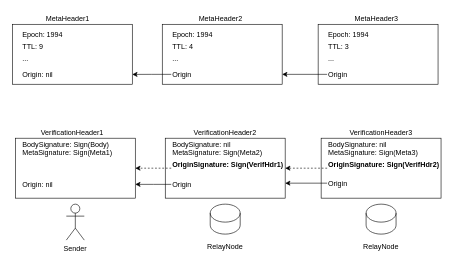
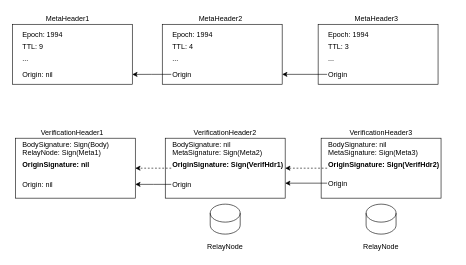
- <mxCell id="16" value="MetaSignature: Sign(Meta1)&#10;" style="text;strokeColor=none;fillColor=none;align=left;verticalAlign=middle;rounded=0;fontStyle=0" parent="1" vertex="1"><mxGeometry x="35" y="250" width="165" height="20" as="geometry" /></mxCell>
+ <mxCell id="16" value="RelayNode: Sign(Meta1)&#10;" style="text;strokeColor=none;fillColor=none;align=left;verticalAlign=middle;rounded=0;fontStyle=0" parent="1" vertex="1"><mxGeometry x="35" y="250" width="165" height="20" as="geometry" /></mxCell>
+ <mxCell id="17" value="OriginSignature: nil&#10;" style="text;strokeColor=none;fillColor=none;align=left;verticalAlign=middle;rounded=0;fontStyle=1" parent="1" vertex="1"><mxGeometry x="35" y="270" width="175" height="20" as="geometry" /></mxCell>
- <mxCell id="3" value="Sender" style="shape=umlActor;verticalLabelPosition=bottom;verticalAlign=top;outlineConnect=0;" parent="1" vertex="1"><mxGeometry x="110" y="340" width="30" height="60" as="geometry" /></mxCell>
